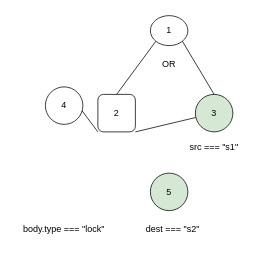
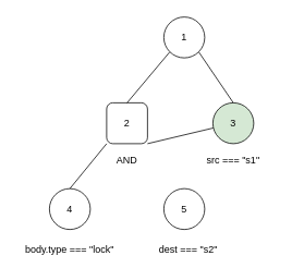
- <mxCell id="13" value="1" style="ellipse;whiteSpace=wrap;html=1;aspect=fixed;" vertex="1" parent="1"><mxGeometry x="200" y="20" width="50" height="40" as="geometry" /></mxCell>
+ <mxCell id="13" value="1" style="ellipse;whiteSpace=wrap;html=1;aspect=fixed;" vertex="1" parent="1"><mxGeometry x="200" y="20" width="50" height="50" as="geometry" /></mxCell>
- <mxCell id="15" value="OR" style="text;html=1;align=center;verticalAlign=middle;whiteSpace=wrap;rounded=0;" vertex="1" parent="1"><mxGeometry x="160" y="70" width="130" height="30" as="geometry" /></mxCell>
- <mxCell id="8" value="4" style="ellipse;whiteSpace=wrap;html=1;aspect=fixed;" vertex="1" parent="1"><mxGeometry x="60" y="115" width="50" height="50" as="geometry" /></mxCell>
+ <mxCell id="8" value="4" style="ellipse;whiteSpace=wrap;html=1;aspect=fixed;" vertex="1" parent="1"><mxGeometry x="60" y="230" width="50" height="50" as="geometry" /></mxCell>
+ <mxCell id="14" value="AND" style="text;html=1;align=center;verticalAlign=middle;whiteSpace=wrap;rounded=0;" vertex="1" parent="1"><mxGeometry x="90" y="180" width="130" height="30" as="geometry" /></mxCell>
- <mxCell id="9" value="5" style="ellipse;whiteSpace=wrap;html=1;aspect=fixed;fillColor=#d5e8d4;" vertex="1" parent="1"><mxGeometry x="200" y="230" width="50" height="50" as="geometry" /></mxCell>
+ <mxCell id="9" value="5" style="ellipse;whiteSpace=wrap;html=1;aspect=fixed;" vertex="1" parent="1"><mxGeometry x="200" y="230" width="50" height="50" as="geometry" /></mxCell>
